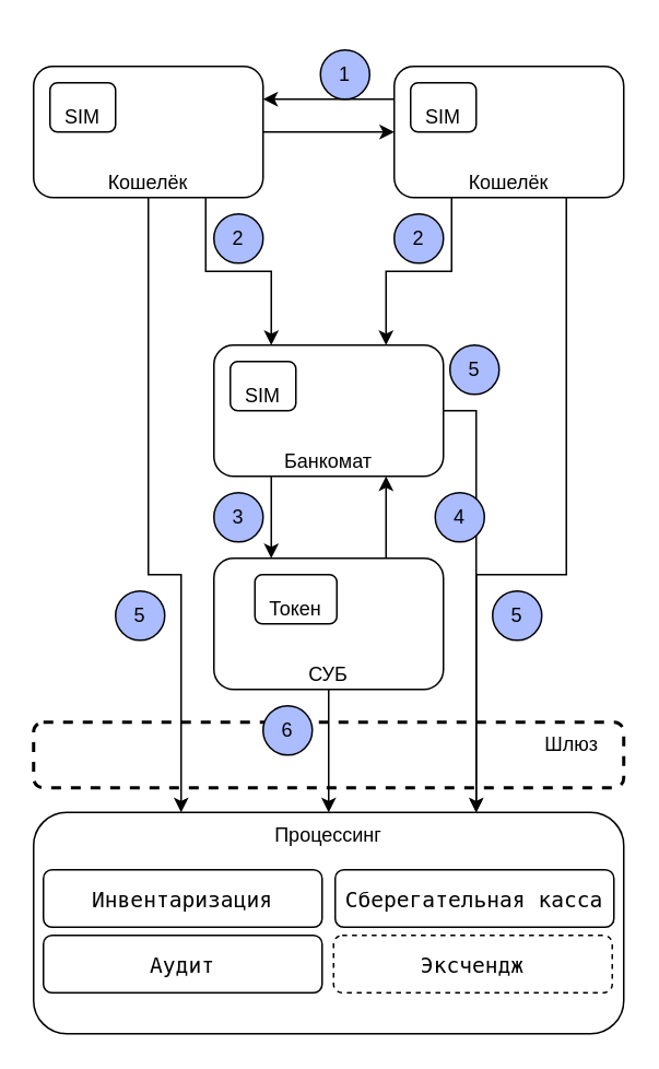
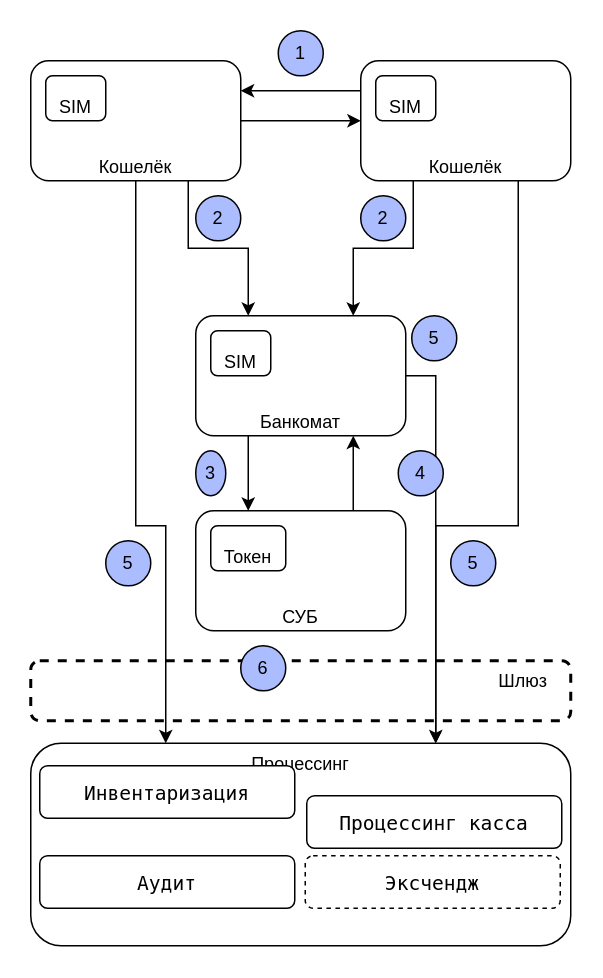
- <mxCell id="20" value="1" style="ellipse;whiteSpace=wrap;html=1;aspect=fixed;verticalAlign=middle;fillColor=#ABBCFF;" vertex="1" parent="1"><mxGeometry x="195" y="30" width="30" height="30" as="geometry" /></mxCell>
+ <mxCell id="20" value="1" style="ellipse;whiteSpace=wrap;html=1;aspect=fixed;verticalAlign=middle;fillColor=#ABBCFF;" vertex="1" parent="1"><mxGeometry x="185" y="20" width="30" height="30" as="geometry" /></mxCell>
- <mxCell id="23" value="3" style="ellipse;whiteSpace=wrap;html=1;aspect=fixed;verticalAlign=middle;fillColor=#ABBCFF;" vertex="1" parent="1"><mxGeometry x="130" y="300" width="30" height="30" as="geometry" /></mxCell>
+ <mxCell id="23" value="3" style="ellipse;whiteSpace=wrap;html=1;aspect=fixed;verticalAlign=middle;fillColor=#ABBCFF;" vertex="1" parent="1"><mxGeometry x="130" y="300" width="20" height="30" as="geometry" /></mxCell>
- <mxCell id="19" value="Токен" style="rounded=1;whiteSpace=wrap;html=1;verticalAlign=bottom;" vertex="1" parent="1"><mxGeometry x="155" y="350" width="50" height="30" as="geometry" /></mxCell>
+ <mxCell id="19" value="Токен" style="rounded=1;whiteSpace=wrap;html=1;verticalAlign=bottom;" vertex="1" parent="1"><mxGeometry x="140" y="350" width="50" height="30" as="geometry" /></mxCell>
- <mxCell id="17" style="edgeStyle=orthogonalEdgeStyle;rounded=0;orthogonalLoop=1;jettySize=auto;html=1;exitX=0.5;exitY=1;exitDx=0;exitDy=0;entryX=0.5;entryY=0;entryDx=0;entryDy=0;" edge="1" parent="1" source="18" target="25"><mxGeometry relative="1" as="geometry" /></mxCell>
- <mxCell id="30" value="&lt;pre style=&quot;font-family: &amp;#34;jetbrains mono&amp;#34; , monospace ; font-size: 9.8pt&quot;&gt;&lt;span style=&quot;background-color: rgb(255 , 255 , 255)&quot;&gt;Инвентаризация&lt;/span&gt;&lt;/pre&gt;" style="rounded=1;whiteSpace=wrap;html=1;verticalAlign=middle;" vertex="1" parent="1"><mxGeometry x="26" y="530" width="170" height="35" as="geometry" /></mxCell>
+ <mxCell id="30" value="&lt;pre style=&quot;font-family: &amp;#34;jetbrains mono&amp;#34; , monospace ; font-size: 9.8pt&quot;&gt;&lt;span style=&quot;background-color: rgb(255 , 255 , 255)&quot;&gt;Инвентаризация&lt;/span&gt;&lt;/pre&gt;" style="rounded=1;whiteSpace=wrap;html=1;verticalAlign=middle;" vertex="1" parent="1"><mxGeometry x="26" y="510" width="170" height="35" as="geometry" /></mxCell>
- <mxCell id="31" value="&lt;pre style=&quot;font-family: &amp;#34;jetbrains mono&amp;#34; , monospace ; font-size: 9.8pt&quot;&gt;&lt;span style=&quot;background-color: rgb(255 , 255 , 255)&quot;&gt;Сберегательная касса&lt;/span&gt;&lt;/pre&gt;" style="rounded=1;whiteSpace=wrap;html=1;verticalAlign=middle;" vertex="1" parent="1"><mxGeometry x="204" y="530" width="170" height="35" as="geometry" /></mxCell>
+ <mxCell id="31" value="&lt;pre style=&quot;font-family: &amp;#34;jetbrains mono&amp;#34; , monospace ; font-size: 9.8pt&quot;&gt;&lt;span style=&quot;background-color: rgb(255 , 255 , 255)&quot;&gt;Процессинг касса&lt;/span&gt;&lt;/pre&gt;" style="rounded=1;whiteSpace=wrap;html=1;verticalAlign=middle;" vertex="1" parent="1"><mxGeometry x="204" y="530" width="170" height="35" as="geometry" /></mxCell>
